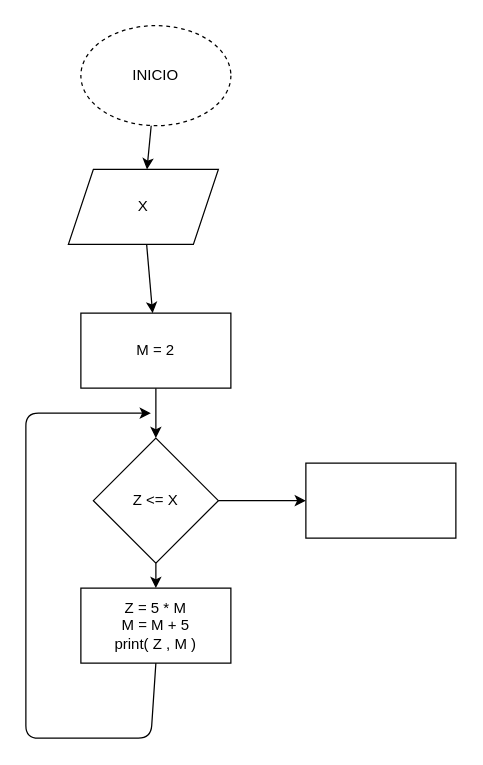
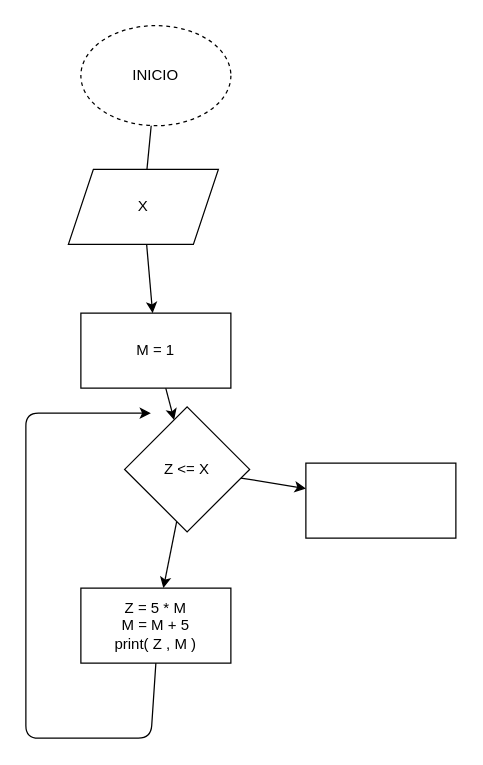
- <mxCell id="2" value="" style="edgeStyle=none;html=1;" edge="1" parent="1" source="3" target="5"><mxGeometry relative="1" as="geometry" /></mxCell>
+ <mxCell id="2" value="" style="edgeStyle=none;html=1;endArrow=none;" edge="1" parent="1" source="3" target="5"><mxGeometry relative="1" as="geometry" /></mxCell>
- <mxCell id="7" value="M = 2" style="whiteSpace=wrap;html=1;" vertex="1" parent="1"><mxGeometry x="64" y="250" width="120" height="60" as="geometry" /></mxCell>
+ <mxCell id="7" value="M = 1" style="whiteSpace=wrap;html=1;" vertex="1" parent="1"><mxGeometry x="64" y="250" width="120" height="60" as="geometry" /></mxCell>
- <mxCell id="10" value="Z &amp;lt;= X" style="rhombus;whiteSpace=wrap;html=1;" vertex="1" parent="1"><mxGeometry x="74" y="350" width="100" height="100" as="geometry" /></mxCell>
+ <mxCell id="10" value="Z &amp;lt;= X" style="rhombus;whiteSpace=wrap;html=1;" vertex="1" parent="1"><mxGeometry x="99" y="325" width="100" height="100" as="geometry" /></mxCell>
